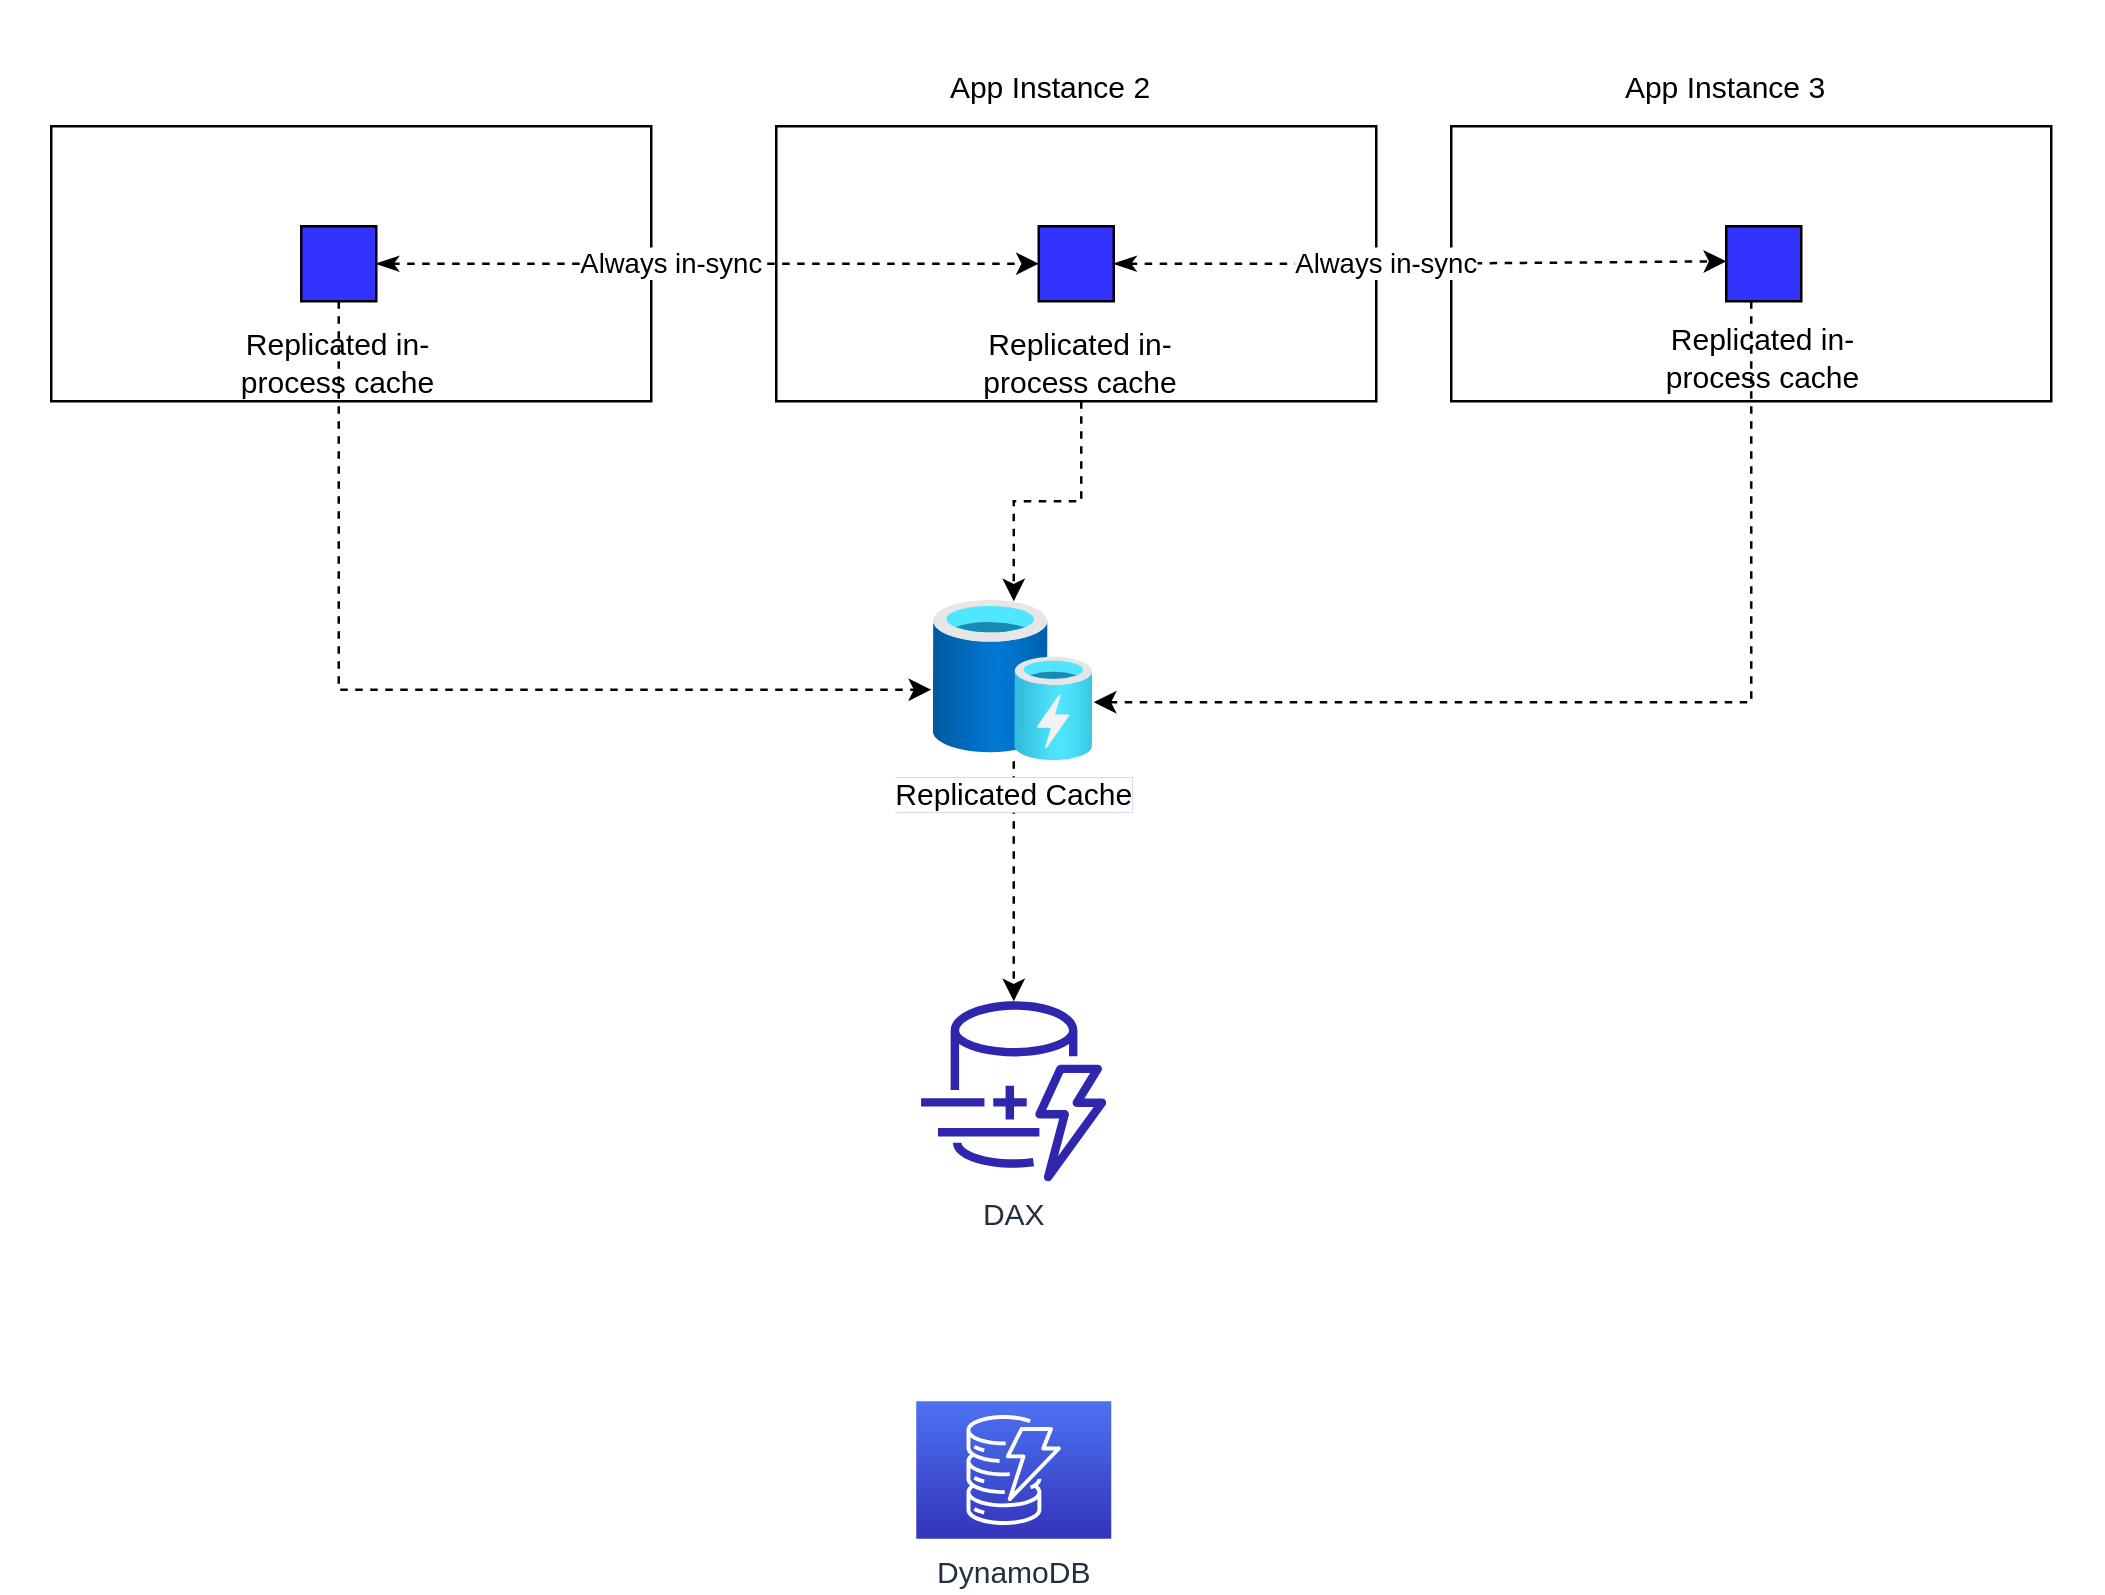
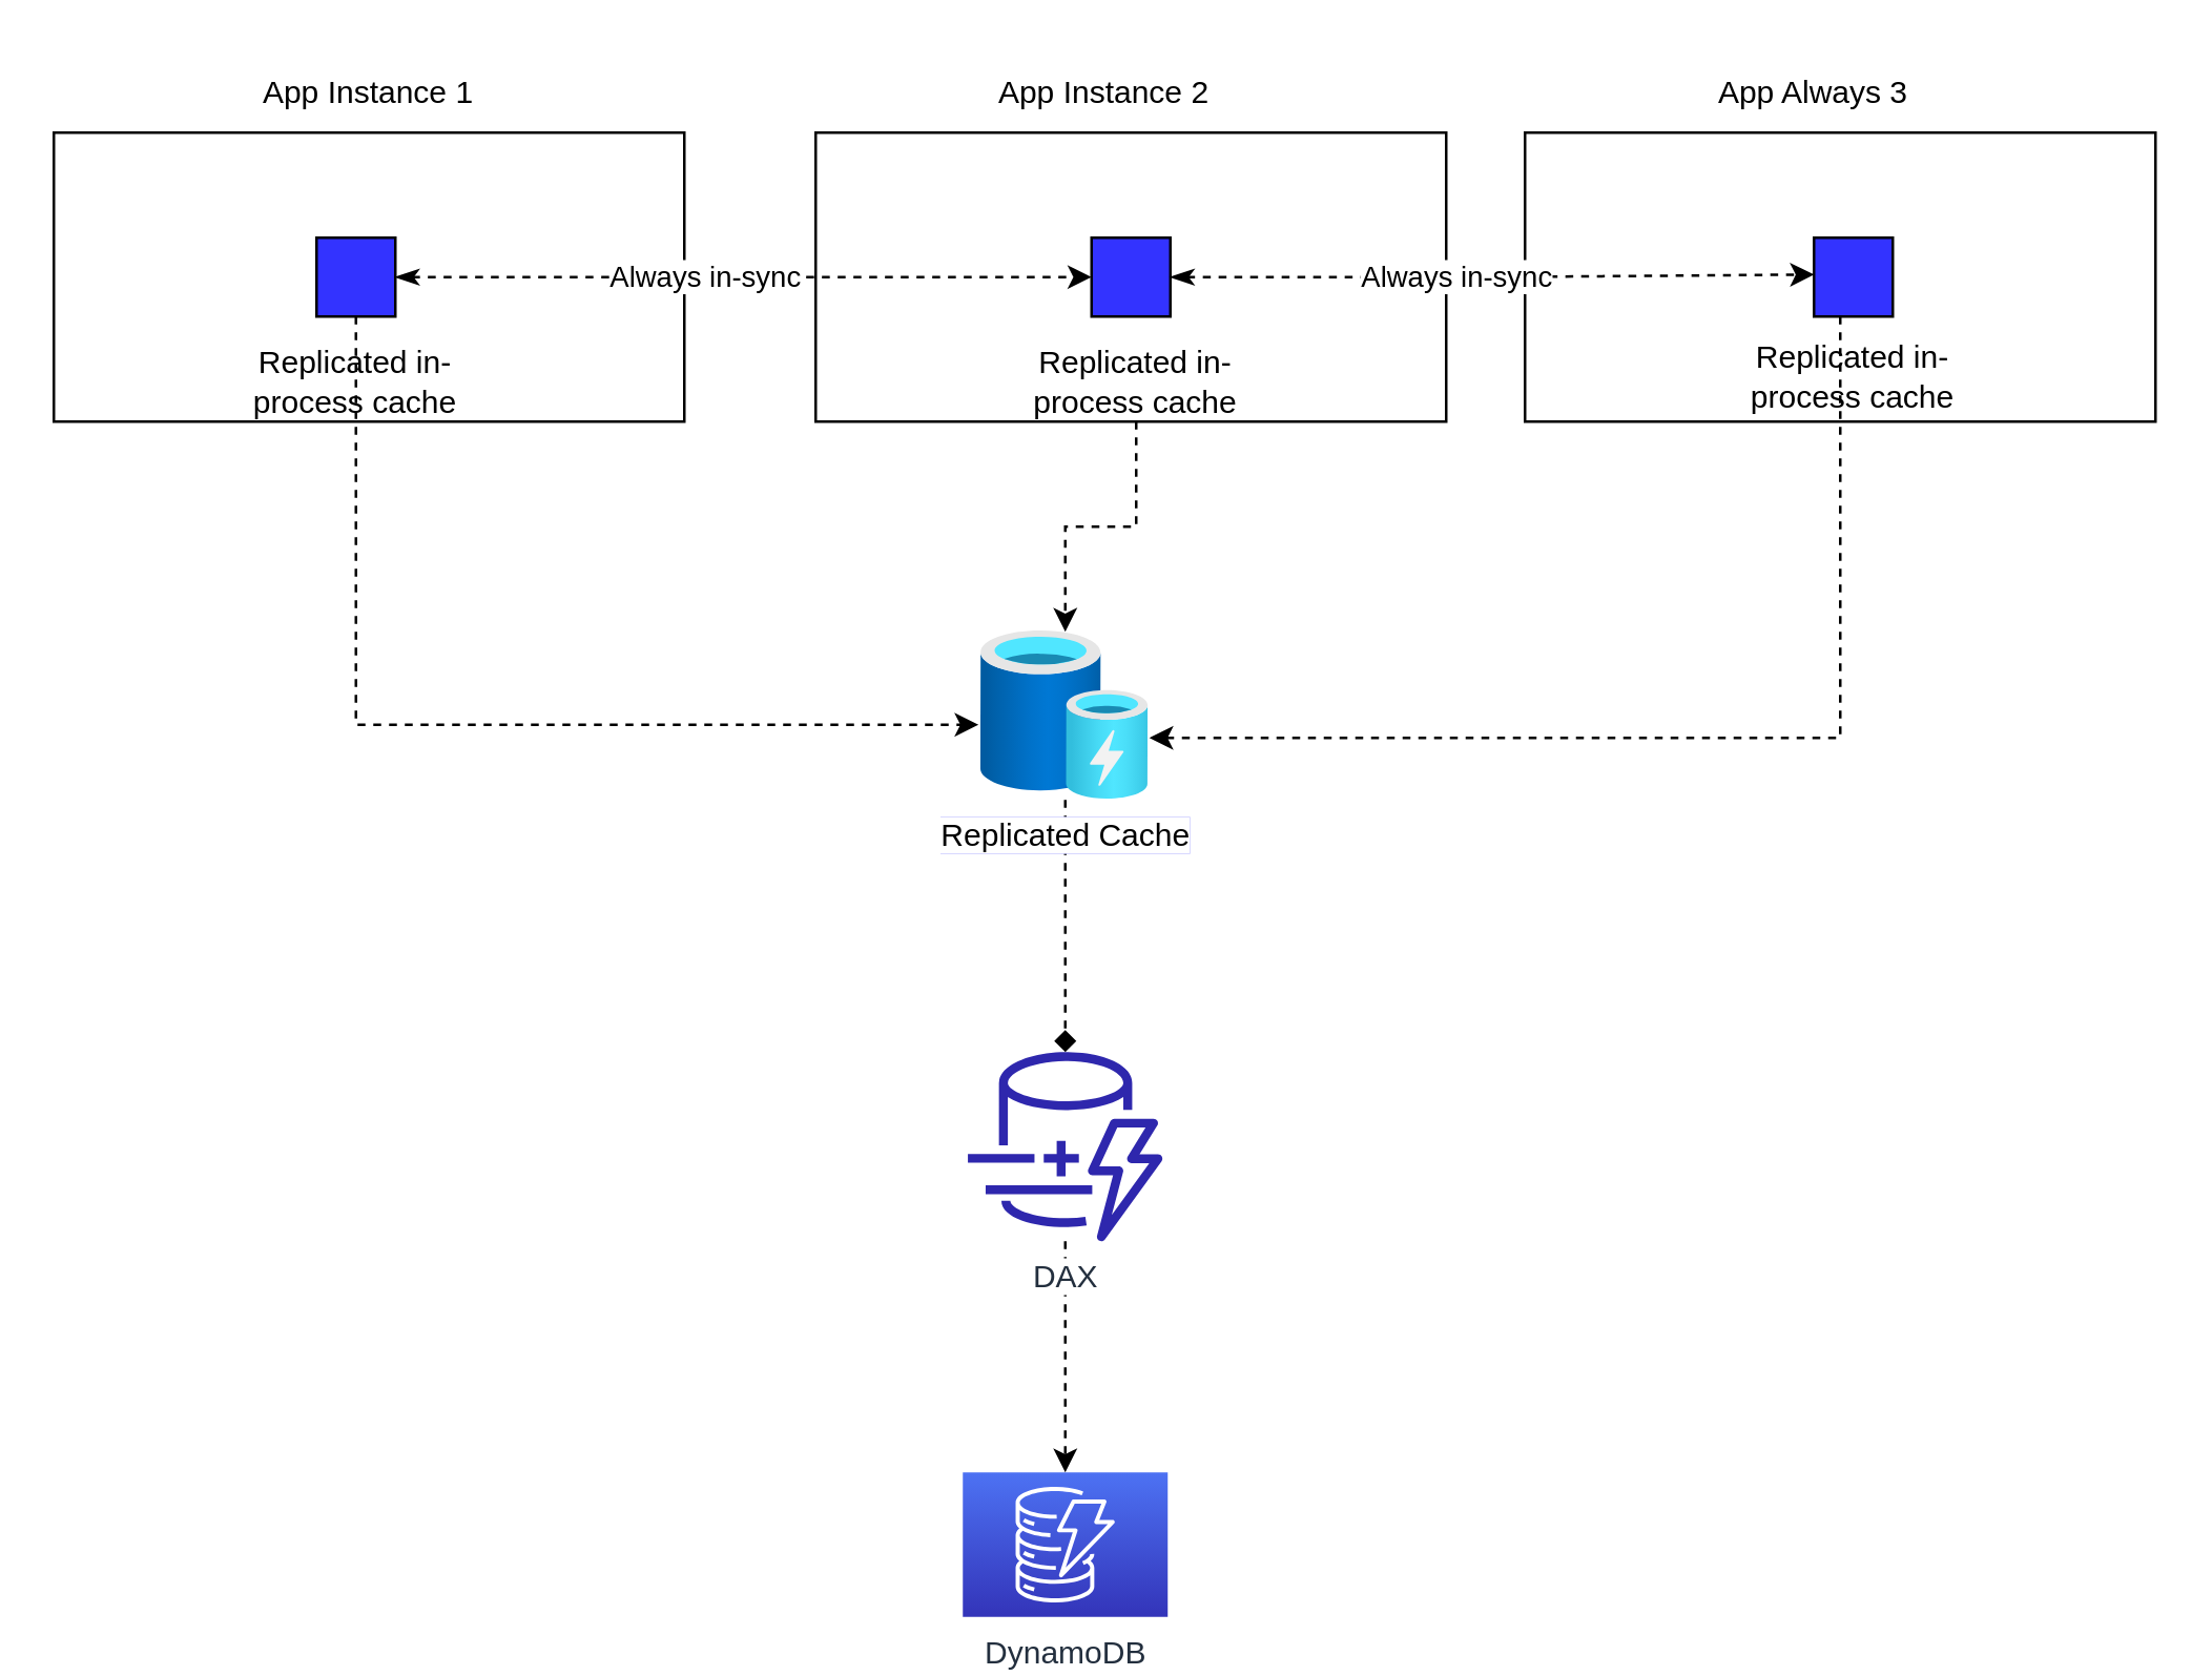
+ <mxCell id="5" value="App Instance 1" style="text;html=1;strokeColor=none;fillColor=none;align=center;verticalAlign=middle;whiteSpace=wrap;rounded=0;" vertex="1" parent="1"><mxGeometry x="90" y="20" width="100" height="30" as="geometry" /></mxCell>
- <mxCell id="7" value="App Instance 3" style="text;html=1;strokeColor=none;fillColor=none;align=center;verticalAlign=middle;whiteSpace=wrap;rounded=0;" vertex="1" parent="1"><mxGeometry x="640" y="20" width="100" height="30" as="geometry" /></mxCell>
+ <mxCell id="7" value="App Always 3" style="text;html=1;strokeColor=none;fillColor=none;align=center;verticalAlign=middle;whiteSpace=wrap;rounded=0;" vertex="1" parent="1"><mxGeometry x="640" y="20" width="100" height="30" as="geometry" /></mxCell>
- <mxCell id="19" style="edgeStyle=orthogonalEdgeStyle;rounded=0;orthogonalLoop=1;jettySize=auto;html=1;dashed=1;startArrow=none;startFill=0;" edge="1" parent="1" source="20" target="22"><mxGeometry relative="1" as="geometry" /></mxCell>
+ <mxCell id="19" style="edgeStyle=orthogonalEdgeStyle;rounded=0;orthogonalLoop=1;jettySize=auto;html=1;dashed=1;startArrow=none;startFill=0;endArrow=diamond;" edge="1" parent="1" source="20" target="22"><mxGeometry relative="1" as="geometry" /></mxCell>
+ <mxCell id="21" style="edgeStyle=orthogonalEdgeStyle;rounded=0;orthogonalLoop=1;jettySize=auto;html=1;dashed=1;startArrow=none;startFill=0;" edge="1" parent="1" source="22" target="23"><mxGeometry relative="1" as="geometry" /></mxCell>
